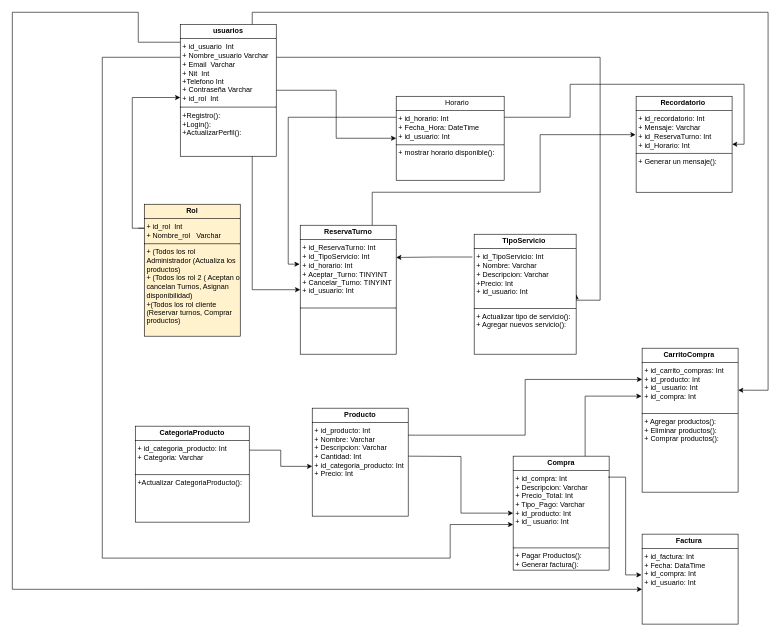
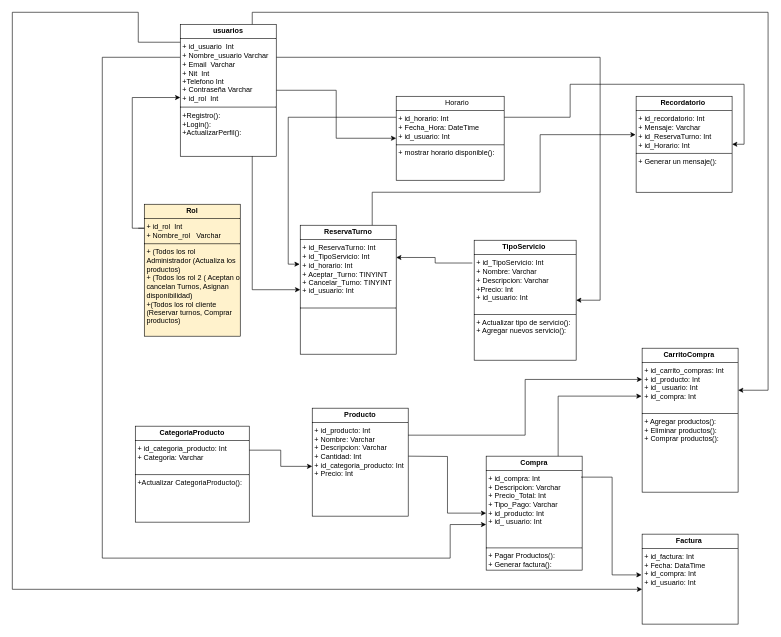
- <mxCell id="12" value="&lt;p style=&quot;margin:0px;margin-top:4px;text-align:center;&quot;&gt;&lt;b&gt;TipoServicio&amp;nbsp;&lt;/b&gt;&lt;/p&gt;&lt;hr size=&quot;1&quot; style=&quot;border-style:solid;&quot;&gt;&lt;p style=&quot;margin:0px;margin-left:4px;&quot;&gt;+ id_TipoServicio: Int&amp;nbsp;&lt;/p&gt;&lt;p style=&quot;margin:0px;margin-left:4px;&quot;&gt;+ Nombre: Varchar&lt;/p&gt;&lt;p style=&quot;margin:0px;margin-left:4px;&quot;&gt;+ Descripcion: Varchar&amp;nbsp;&lt;/p&gt;&lt;p style=&quot;margin:0px;margin-left:4px;&quot;&gt;+Precio: Int&amp;nbsp;&lt;/p&gt;&lt;p style=&quot;margin:0px;margin-left:4px;&quot;&gt;+ id_usuario: Int&amp;nbsp;&lt;/p&gt;&lt;p style=&quot;margin:0px;margin-left:4px;&quot;&gt;&amp;nbsp;&lt;/p&gt;&lt;hr size=&quot;1&quot; style=&quot;border-style:solid;&quot;&gt;&lt;p style=&quot;margin:0px;margin-left:4px;&quot;&gt;+ Actualizar tipo de servicio():&lt;/p&gt;&lt;p style=&quot;margin:0px;margin-left:4px;&quot;&gt;+ Agregar nuevos servicio():&amp;nbsp;&lt;/p&gt;" style="verticalAlign=top;align=left;overflow=fill;html=1;whiteSpace=wrap;" vertex="1" parent="1"><mxGeometry x="790" y="390" width="170" height="200" as="geometry" /></mxCell>
+ <mxCell id="12" value="&lt;p style=&quot;margin:0px;margin-top:4px;text-align:center;&quot;&gt;&lt;b&gt;TipoServicio&amp;nbsp;&lt;/b&gt;&lt;/p&gt;&lt;hr size=&quot;1&quot; style=&quot;border-style:solid;&quot;&gt;&lt;p style=&quot;margin:0px;margin-left:4px;&quot;&gt;+ id_TipoServicio: Int&amp;nbsp;&lt;/p&gt;&lt;p style=&quot;margin:0px;margin-left:4px;&quot;&gt;+ Nombre: Varchar&lt;/p&gt;&lt;p style=&quot;margin:0px;margin-left:4px;&quot;&gt;+ Descripcion: Varchar&amp;nbsp;&lt;/p&gt;&lt;p style=&quot;margin:0px;margin-left:4px;&quot;&gt;+Precio: Int&amp;nbsp;&lt;/p&gt;&lt;p style=&quot;margin:0px;margin-left:4px;&quot;&gt;+ id_usuario: Int&amp;nbsp;&lt;/p&gt;&lt;p style=&quot;margin:0px;margin-left:4px;&quot;&gt;&amp;nbsp;&lt;/p&gt;&lt;hr size=&quot;1&quot; style=&quot;border-style:solid;&quot;&gt;&lt;p style=&quot;margin:0px;margin-left:4px;&quot;&gt;+ Actualizar tipo de servicio():&lt;/p&gt;&lt;p style=&quot;margin:0px;margin-left:4px;&quot;&gt;+ Agregar nuevos servicio():&amp;nbsp;&lt;/p&gt;" style="verticalAlign=top;align=left;overflow=fill;html=1;whiteSpace=wrap;" vertex="1" parent="1"><mxGeometry x="790" y="400" width="170" height="200" as="geometry" /></mxCell>
- <mxCell id="15" value="&lt;p style=&quot;margin:0px;margin-top:4px;text-align:center;&quot;&gt;&lt;b&gt;Compra&lt;/b&gt;&lt;/p&gt;&lt;hr size=&quot;1&quot; style=&quot;border-style:solid;&quot;&gt;&lt;p style=&quot;margin:0px;margin-left:4px;&quot;&gt;+ id_compra: Int&lt;/p&gt;&lt;p style=&quot;margin:0px;margin-left:4px;&quot;&gt;+ Descripcion: Varchar&amp;nbsp;&lt;/p&gt;&lt;p style=&quot;margin:0px;margin-left:4px;&quot;&gt;+ Precio_Total: Int&amp;nbsp;&lt;/p&gt;&lt;p style=&quot;margin:0px;margin-left:4px;&quot;&gt;+ Tipo_Pago: Varchar&lt;/p&gt;&lt;p style=&quot;margin:0px;margin-left:4px;&quot;&gt;+ id_producto: Int&amp;nbsp;&lt;/p&gt;&lt;p style=&quot;margin:0px;margin-left:4px;&quot;&gt;+ id_ usuario: Int&amp;nbsp;&lt;/p&gt;&lt;p style=&quot;margin:0px;margin-left:4px;&quot;&gt;&lt;br&gt;&lt;/p&gt;&lt;p style=&quot;margin:0px;margin-left:4px;&quot;&gt;&lt;br&gt;&lt;/p&gt;&lt;hr size=&quot;1&quot; style=&quot;border-style:solid;&quot;&gt;&lt;p style=&quot;margin:0px;margin-left:4px;&quot;&gt;+ Pagar Productos():&amp;nbsp;&lt;/p&gt;&lt;p style=&quot;margin:0px;margin-left:4px;&quot;&gt;+&amp;nbsp;&lt;span style=&quot;background-color: initial;&quot;&gt;Generar factura():&lt;/span&gt;&lt;/p&gt;" style="verticalAlign=top;align=left;overflow=fill;html=1;whiteSpace=wrap;" vertex="1" parent="1"><mxGeometry x="855" y="760" width="160" height="190" as="geometry" /></mxCell>
+ <mxCell id="15" value="&lt;p style=&quot;margin:0px;margin-top:4px;text-align:center;&quot;&gt;&lt;b&gt;Compra&lt;/b&gt;&lt;/p&gt;&lt;hr size=&quot;1&quot; style=&quot;border-style:solid;&quot;&gt;&lt;p style=&quot;margin:0px;margin-left:4px;&quot;&gt;+ id_compra: Int&lt;/p&gt;&lt;p style=&quot;margin:0px;margin-left:4px;&quot;&gt;+ Descripcion: Varchar&amp;nbsp;&lt;/p&gt;&lt;p style=&quot;margin:0px;margin-left:4px;&quot;&gt;+ Precio_Total: Int&amp;nbsp;&lt;/p&gt;&lt;p style=&quot;margin:0px;margin-left:4px;&quot;&gt;+ Tipo_Pago: Varchar&lt;/p&gt;&lt;p style=&quot;margin:0px;margin-left:4px;&quot;&gt;+ id_producto: Int&amp;nbsp;&lt;/p&gt;&lt;p style=&quot;margin:0px;margin-left:4px;&quot;&gt;+ id_ usuario: Int&amp;nbsp;&lt;/p&gt;&lt;p style=&quot;margin:0px;margin-left:4px;&quot;&gt;&lt;br&gt;&lt;/p&gt;&lt;p style=&quot;margin:0px;margin-left:4px;&quot;&gt;&lt;br&gt;&lt;/p&gt;&lt;hr size=&quot;1&quot; style=&quot;border-style:solid;&quot;&gt;&lt;p style=&quot;margin:0px;margin-left:4px;&quot;&gt;+ Pagar Productos():&amp;nbsp;&lt;/p&gt;&lt;p style=&quot;margin:0px;margin-left:4px;&quot;&gt;+&amp;nbsp;&lt;span style=&quot;background-color: initial;&quot;&gt;Generar factura():&lt;/span&gt;&lt;/p&gt;" style="verticalAlign=top;align=left;overflow=fill;html=1;whiteSpace=wrap;" vertex="1" parent="1"><mxGeometry x="810" y="760" width="160" height="190" as="geometry" /></mxCell>
